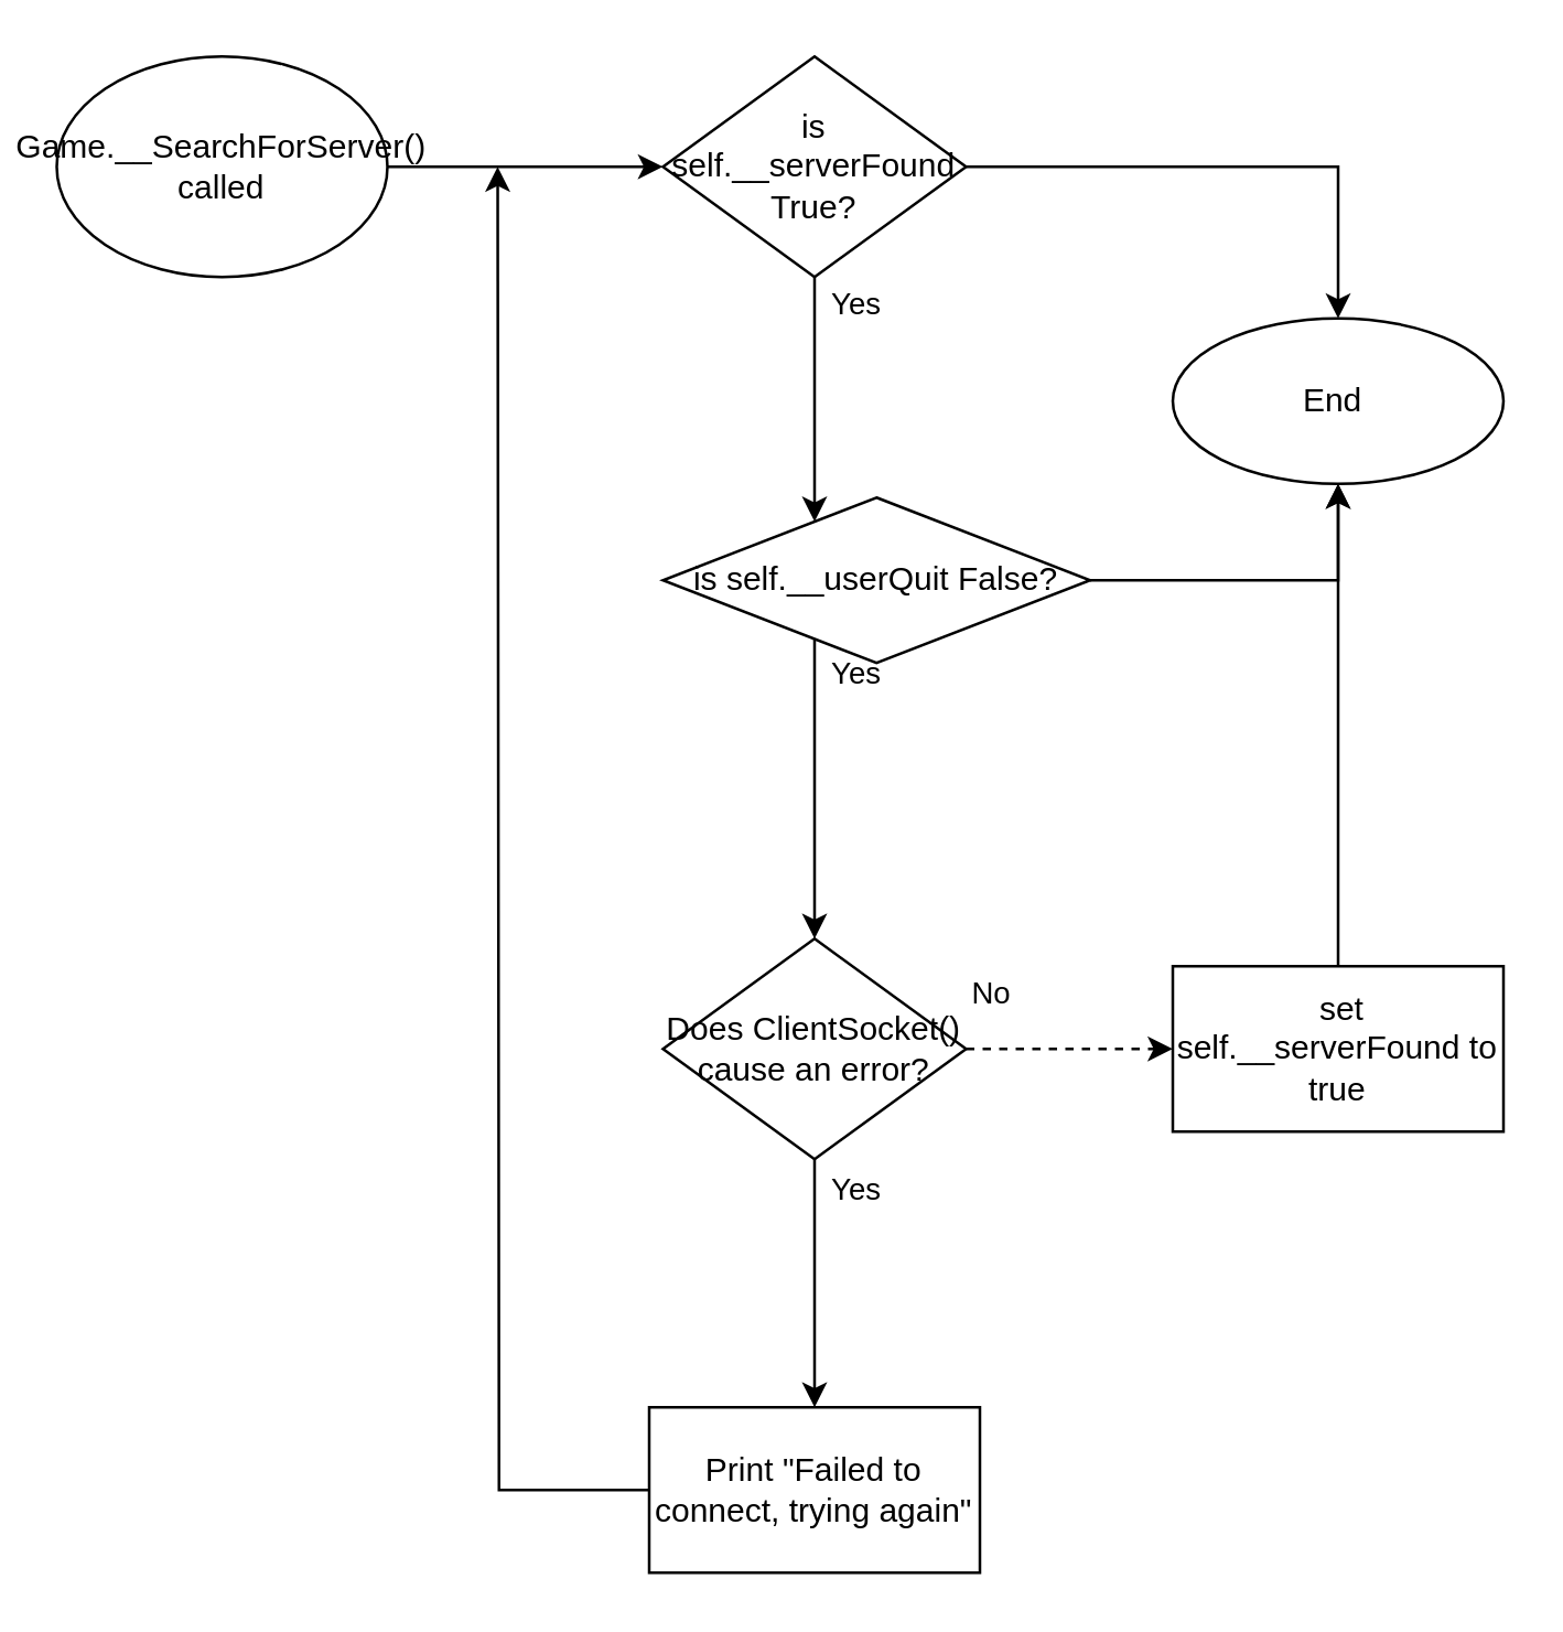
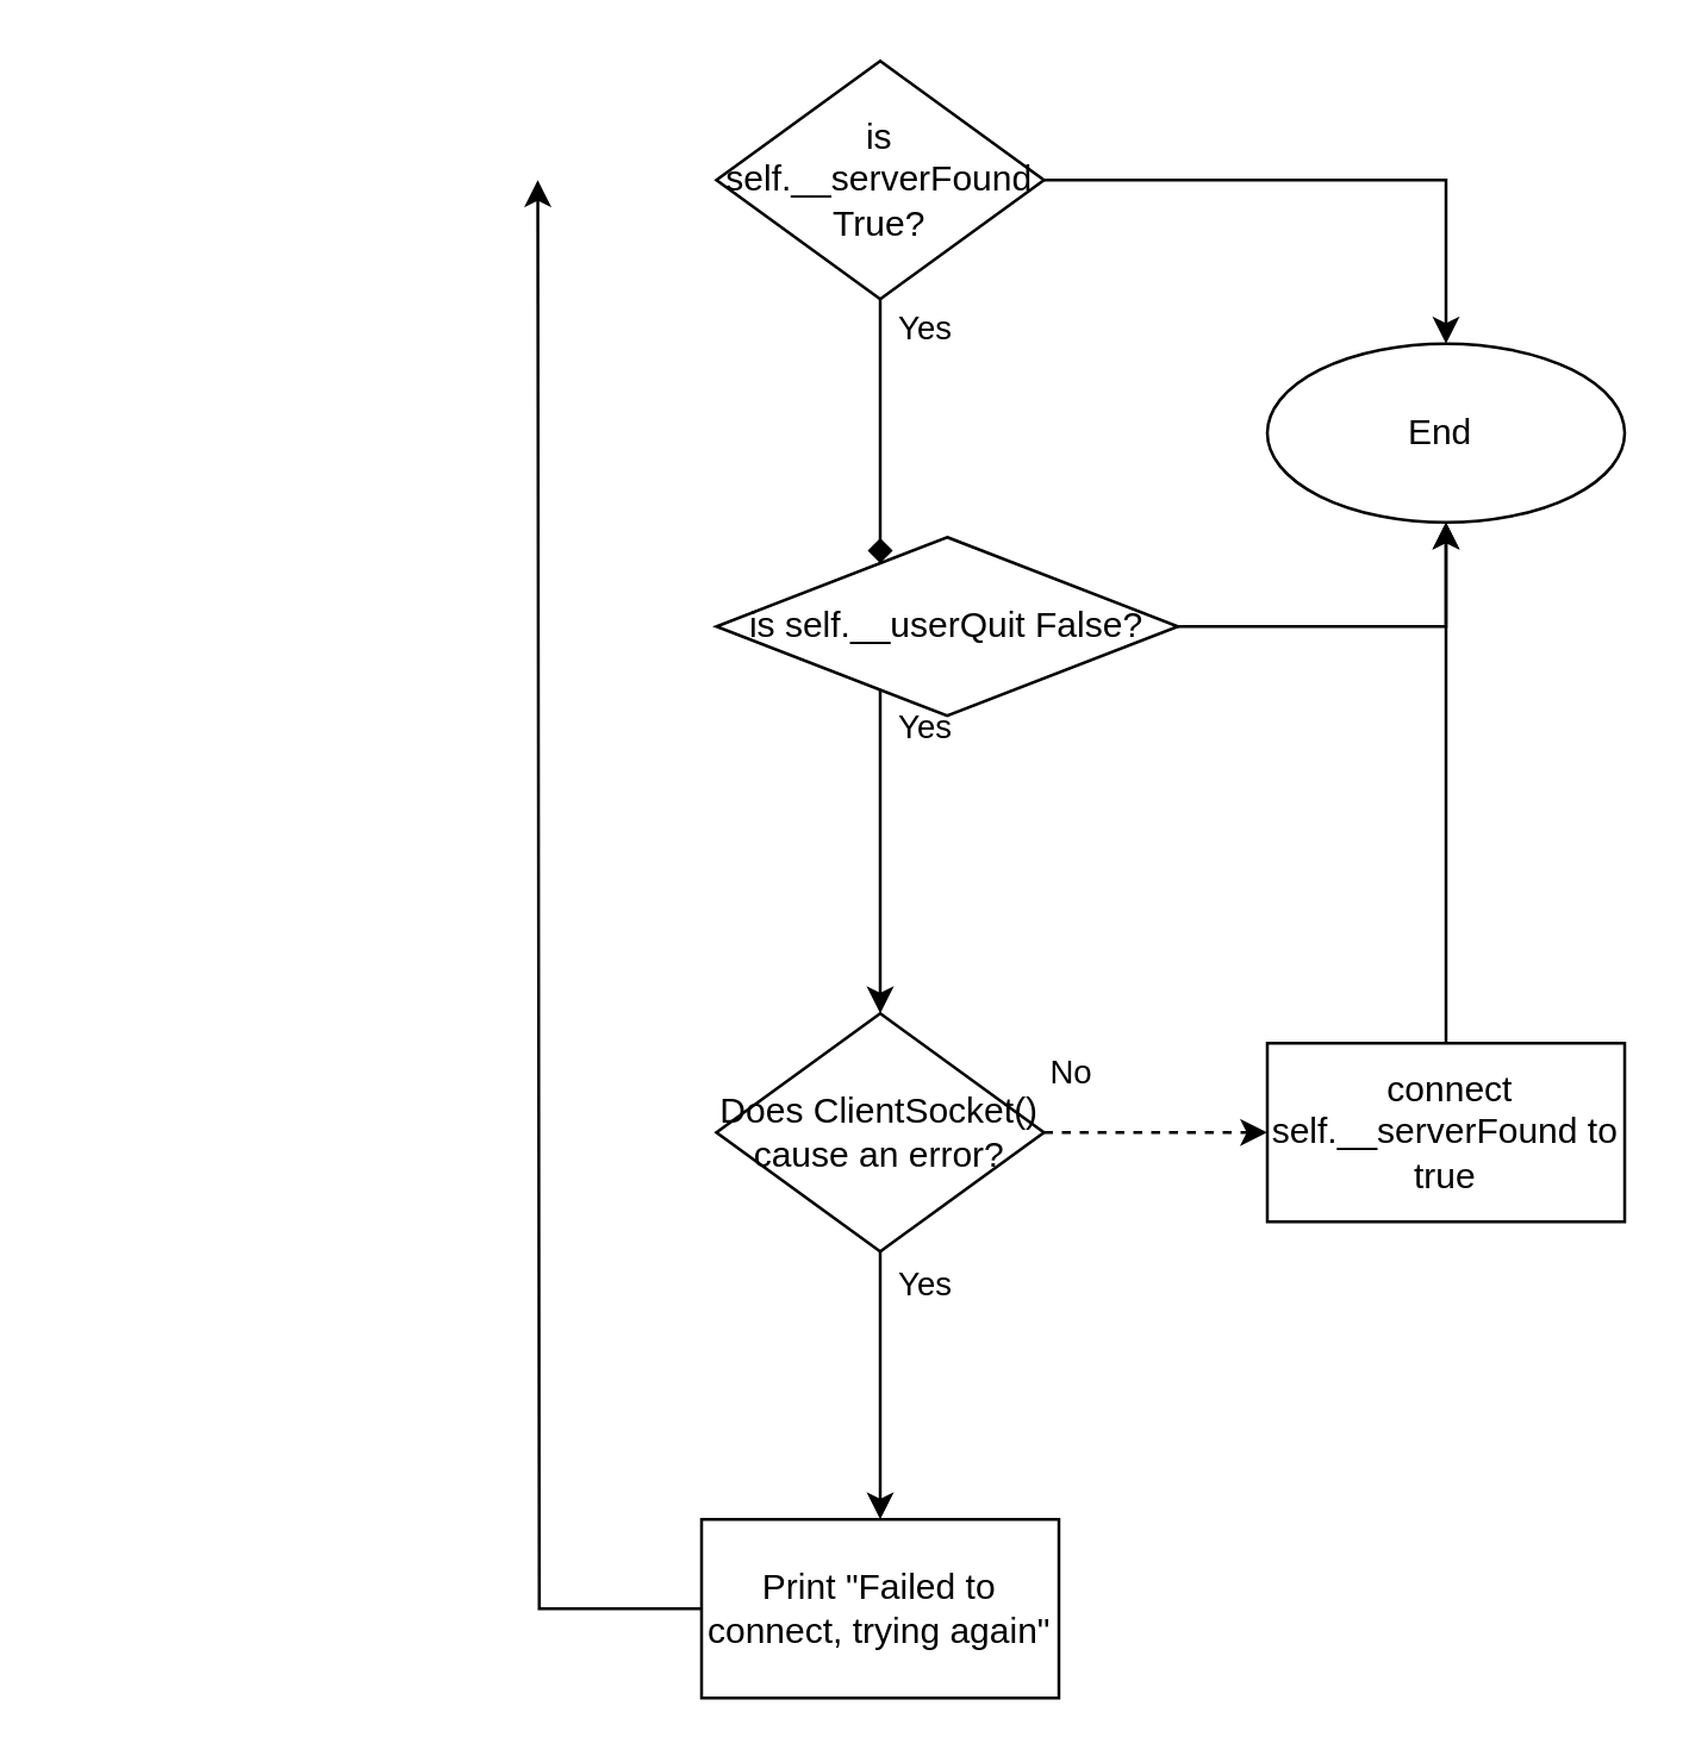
- <mxCell id="3" value="Game.__SearchForServer() called" style="ellipse;whiteSpace=wrap;html=1;" vertex="1" parent="1"><mxGeometry x="20" y="20" width="120" height="80" as="geometry" /></mxCell>
- <mxCell id="2" value="" style="edgeStyle=orthogonalEdgeStyle;rounded=0;orthogonalLoop=1;jettySize=auto;html=1;" edge="1" parent="1" source="3" target="6"><mxGeometry relative="1" as="geometry" /></mxCell>
- <mxCell id="4" value="Yes" style="edgeStyle=orthogonalEdgeStyle;rounded=0;orthogonalLoop=1;jettySize=auto;html=1;" edge="1" parent="1" source="6" target="9"><mxGeometry x="-0.749" y="15" relative="1" as="geometry"><Array as="points"><mxPoint x="295" y="110" /><mxPoint x="295" y="110" /></Array><mxPoint y="-1" as="offset" /></mxGeometry></mxCell>
+ <mxCell id="4" value="Yes" style="edgeStyle=orthogonalEdgeStyle;rounded=0;orthogonalLoop=1;jettySize=auto;html=1;endArrow=diamond;" edge="1" parent="1" source="6" target="9"><mxGeometry x="-0.749" y="15" relative="1" as="geometry"><Array as="points"><mxPoint x="295" y="110" /><mxPoint x="295" y="110" /></Array><mxPoint y="-1" as="offset" /></mxGeometry></mxCell>
- <mxCell id="14" value="&amp;nbsp;set self.__serverFound to true" style="whiteSpace=wrap;html=1;" vertex="1" parent="1"><mxGeometry x="425" y="350" width="120" height="60" as="geometry" /></mxCell>
+ <mxCell id="14" value="&amp;nbsp;connect self.__serverFound to true" style="whiteSpace=wrap;html=1;" vertex="1" parent="1"><mxGeometry x="425" y="350" width="120" height="60" as="geometry" /></mxCell>
